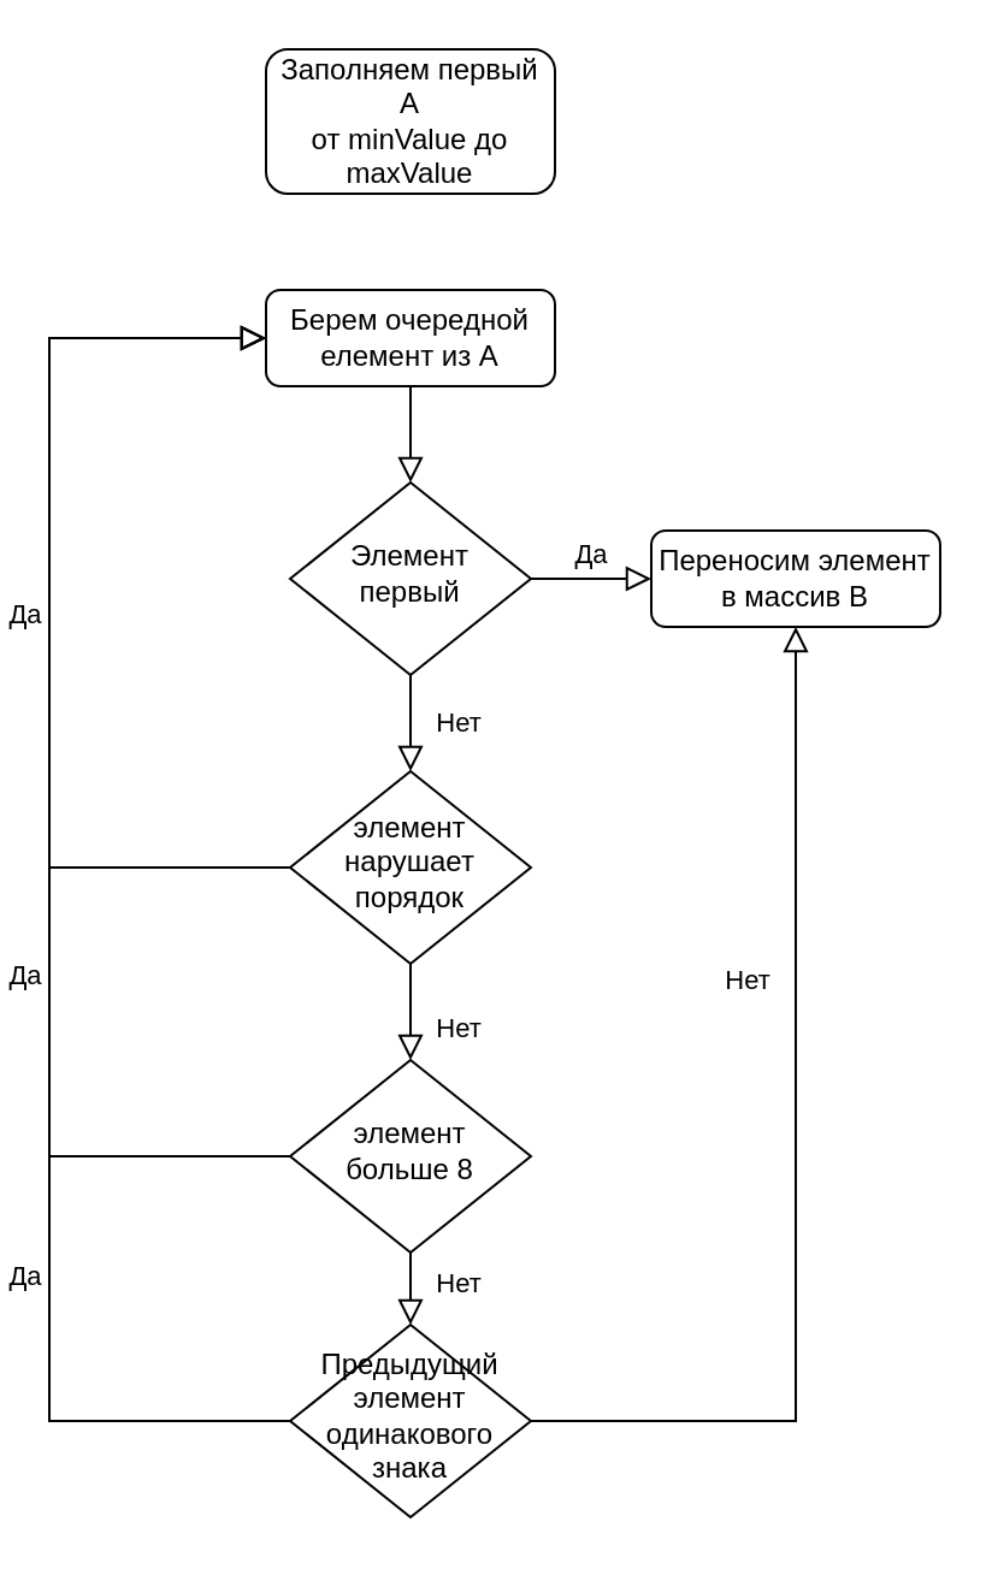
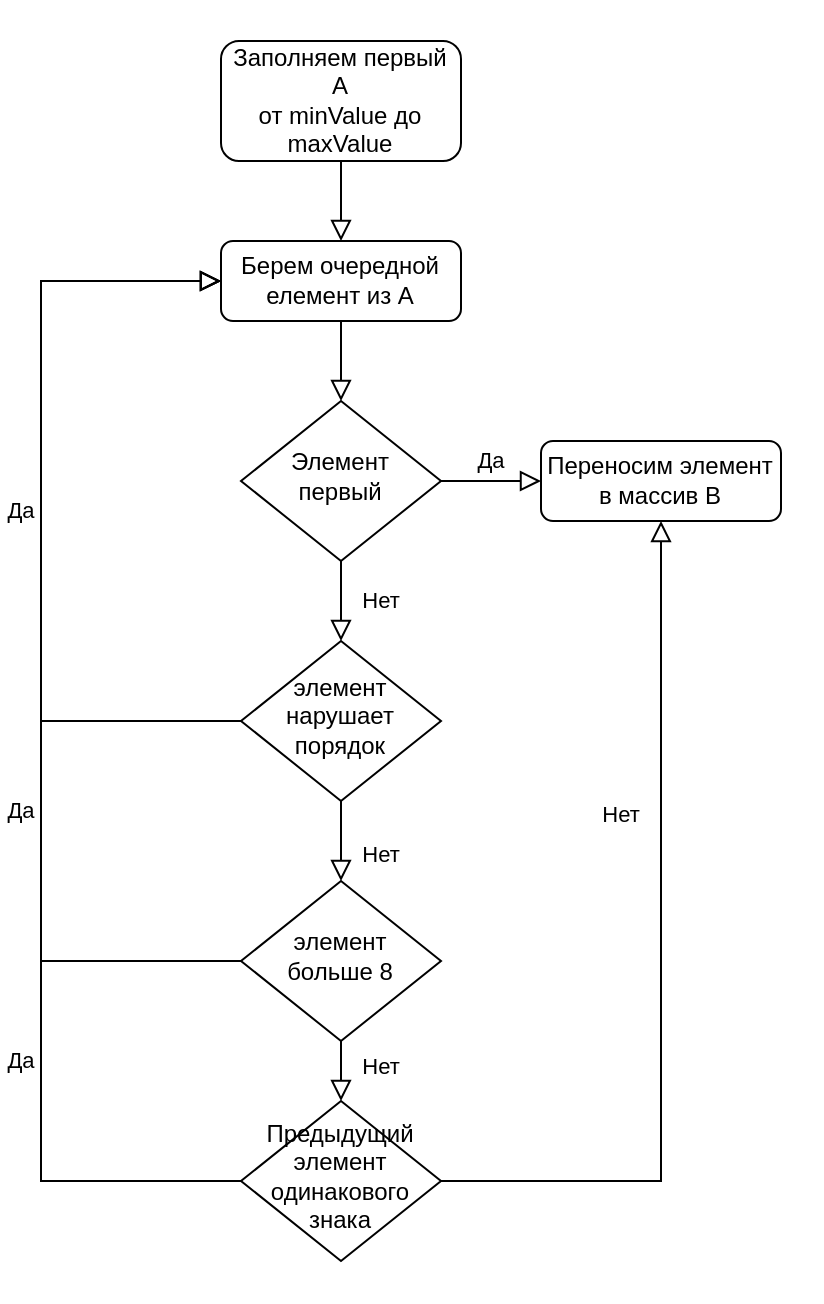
+ <mxCell id="2" value="" style="rounded=0;html=1;jettySize=auto;orthogonalLoop=1;fontSize=11;endArrow=block;endFill=0;endSize=8;strokeWidth=1;shadow=0;labelBackgroundColor=none;edgeStyle=orthogonalEdgeStyle;" parent="1" source="3" target="10" edge="1"><mxGeometry relative="1" as="geometry"><mxPoint x="170" y="120" as="targetPoint" /></mxGeometry></mxCell>
